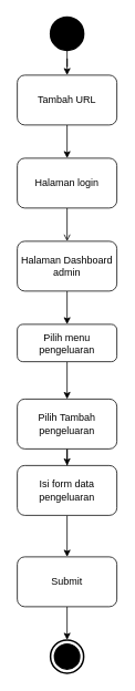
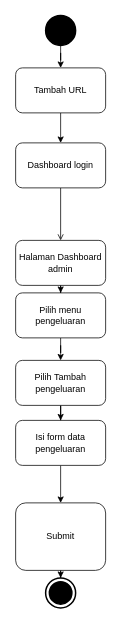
- <mxCell id="7" value="Halaman login" style="shape=rect;html=1;rounded=1;whiteSpace=wrap;align=center;" vertex="1" parent="1"><mxGeometry x="20" y="190" width="120" height="60" as="geometry" /></mxCell>
+ <mxCell id="7" value="Dashboard login" style="shape=rect;html=1;rounded=1;whiteSpace=wrap;align=center;" vertex="1" parent="1"><mxGeometry x="20" y="190" width="120" height="60" as="geometry" /></mxCell>
- <mxCell id="9" value="Halaman Dashboard admin" style="shape=rect;html=1;rounded=1;whiteSpace=wrap;align=center;" vertex="1" parent="1"><mxGeometry x="20" y="290" width="120" height="60" as="geometry" /></mxCell>
+ <mxCell id="9" value="Halaman Dashboard admin" style="shape=rect;html=1;rounded=1;whiteSpace=wrap;align=center;" vertex="1" parent="1"><mxGeometry x="20" y="320" width="120" height="60" as="geometry" /></mxCell>
- <mxCell id="11" value="Pilih menu pengeluaran" style="shape=rect;html=1;rounded=1;whiteSpace=wrap;align=center;" vertex="1" parent="1"><mxGeometry x="20" y="390" width="120" height="45" as="geometry" /></mxCell>
+ <mxCell id="11" value="Pilih menu pengeluaran" style="shape=rect;html=1;rounded=1;whiteSpace=wrap;align=center;" vertex="1" parent="1"><mxGeometry x="20" y="390" width="120" height="60" as="geometry" /></mxCell>
- <mxCell id="15" value="Submit" style="shape=rect;html=1;rounded=1;whiteSpace=wrap;align=center;" vertex="1" parent="1"><mxGeometry x="20" y="670" width="120" height="60" as="geometry" /></mxCell>
+ <mxCell id="15" value="Submit" style="shape=rect;html=1;rounded=1;whiteSpace=wrap;align=center;" vertex="1" parent="1"><mxGeometry x="20" y="670" width="120" height="90" as="geometry" /></mxCell>
